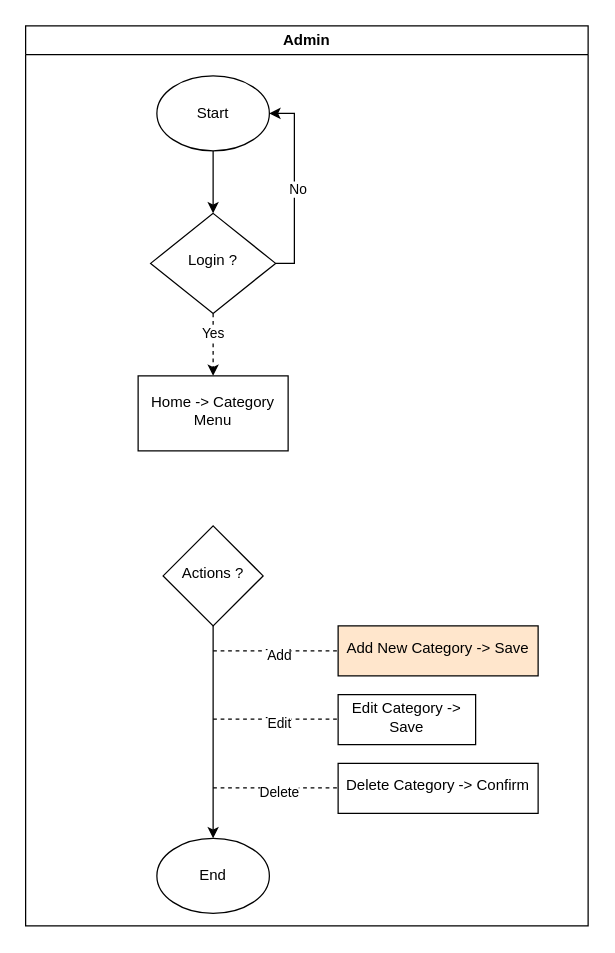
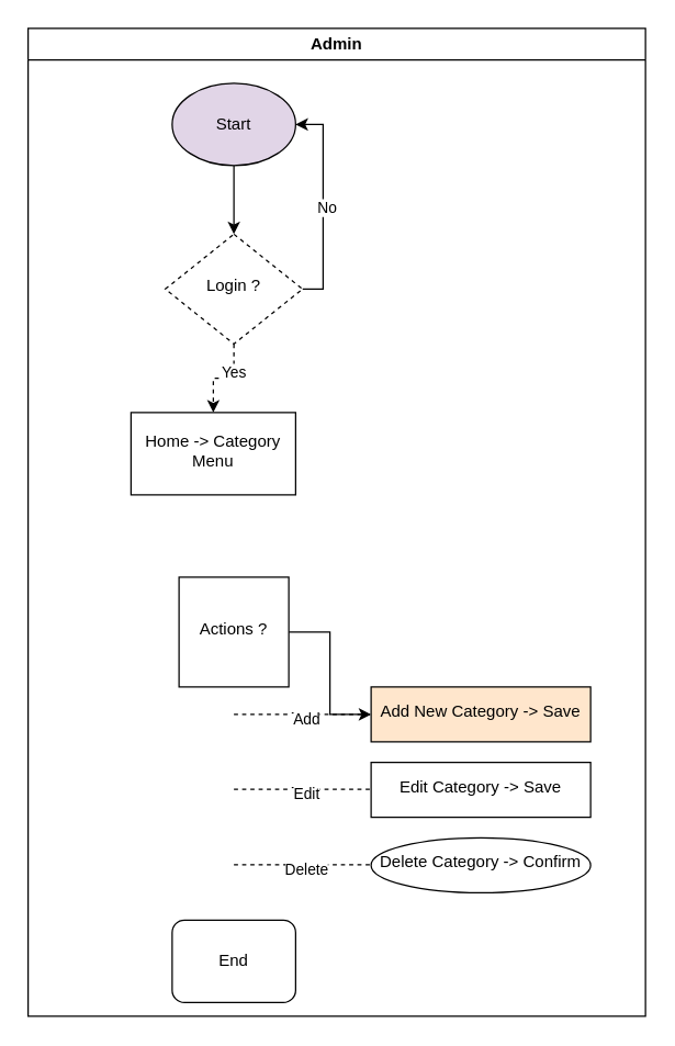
- <mxCell id="10" value="Start" style="ellipse;whiteSpace=wrap;html=1;" parent="2" vertex="1"><mxGeometry x="105" y="40" width="90" height="60" as="geometry" /></mxCell>
+ <mxCell id="10" value="Start" style="ellipse;whiteSpace=wrap;html=1;fillColor=#e1d5e7;" parent="2" vertex="1"><mxGeometry x="105" y="40" width="90" height="60" as="geometry" /></mxCell>
- <mxCell id="7" value="Login ?" style="rhombus;whiteSpace=wrap;html=1;shadow=0;fontFamily=Helvetica;fontSize=12;align=center;strokeWidth=1;spacing=6;spacingTop=-4;" parent="2" vertex="1"><mxGeometry x="100" y="150" width="100" height="80" as="geometry" /></mxCell>
+ <mxCell id="7" value="Login ?" style="rhombus;whiteSpace=wrap;html=1;shadow=0;fontFamily=Helvetica;fontSize=12;align=center;strokeWidth=1;spacing=6;spacingTop=-4;dashed=1;" parent="2" vertex="1"><mxGeometry x="100" y="150" width="100" height="80" as="geometry" /></mxCell>
- <mxCell id="8" value="Home -&amp;gt; Category Menu" style="whiteSpace=wrap;html=1;shadow=0;strokeWidth=1;spacing=6;spacingTop=-4;" parent="2" vertex="1"><mxGeometry x="90" y="280" width="120" height="60" as="geometry" /></mxCell>
+ <mxCell id="8" value="Home -&amp;gt; Category Menu" style="whiteSpace=wrap;html=1;shadow=0;strokeWidth=1;spacing=6;spacingTop=-4;" parent="2" vertex="1"><mxGeometry x="75" y="280" width="120" height="60" as="geometry" /></mxCell>
- <mxCell id="12" value="Actions ?" style="rhombus;whiteSpace=wrap;html=1;shadow=0;strokeWidth=1;spacing=6;spacingTop=-4;" parent="2" vertex="1"><mxGeometry x="110" y="400" width="80" height="80" as="geometry" /></mxCell>
+ <mxCell id="12" value="Actions ?" style="whiteSpace=wrap;html=1;shadow=0;strokeWidth=1;spacing=6;spacingTop=-4;rounded=0;" parent="2" vertex="1"><mxGeometry x="110" y="400" width="80" height="80" as="geometry" /></mxCell>
- <mxCell id="15" value="Edit Category -&amp;gt; Save" style="whiteSpace=wrap;html=1;shadow=0;strokeWidth=1;spacing=6;spacingTop=-4;" parent="2" vertex="1"><mxGeometry x="250" y="535" width="110" height="40" as="geometry" /></mxCell>
+ <mxCell id="15" value="Edit Category -&amp;gt; Save" style="whiteSpace=wrap;html=1;shadow=0;strokeWidth=1;spacing=6;spacingTop=-4;" parent="2" vertex="1"><mxGeometry x="250" y="535" width="160" height="40" as="geometry" /></mxCell>
- <mxCell id="11" style="edgeStyle=orthogonalEdgeStyle;rounded=0;orthogonalLoop=1;jettySize=auto;html=1;entryX=0.5;entryY=0;entryDx=0;entryDy=0;" parent="2" source="12" target="13" edge="1"><mxGeometry relative="1" as="geometry" /></mxCell>
+ <mxCell id="11" style="edgeStyle=orthogonalEdgeStyle;rounded=0;orthogonalLoop=1;jettySize=auto;html=1;" parent="2" source="12" target="14" edge="1"><mxGeometry relative="1" as="geometry" /></mxCell>
- <mxCell id="19" value="Delete Category -&amp;gt; Confirm" style="whiteSpace=wrap;html=1;shadow=0;strokeWidth=1;spacing=6;spacingTop=-4;" parent="2" vertex="1"><mxGeometry x="250" y="590" width="160" height="40" as="geometry" /></mxCell>
+ <mxCell id="19" value="Delete Category -&amp;gt; Confirm" style="ellipse;whiteSpace=wrap;html=1;shadow=0;strokeWidth=1;spacing=6;spacingTop=-4;" parent="2" vertex="1"><mxGeometry x="250" y="590" width="160" height="40" as="geometry" /></mxCell>
- <mxCell id="13" value="End" style="ellipse;whiteSpace=wrap;html=1;" parent="2" vertex="1"><mxGeometry x="105" y="650" width="90" height="60" as="geometry" /></mxCell>
+ <mxCell id="13" value="End" style="whiteSpace=wrap;html=1;rounded=1;" parent="2" vertex="1"><mxGeometry x="105" y="650" width="90" height="60" as="geometry" /></mxCell>
